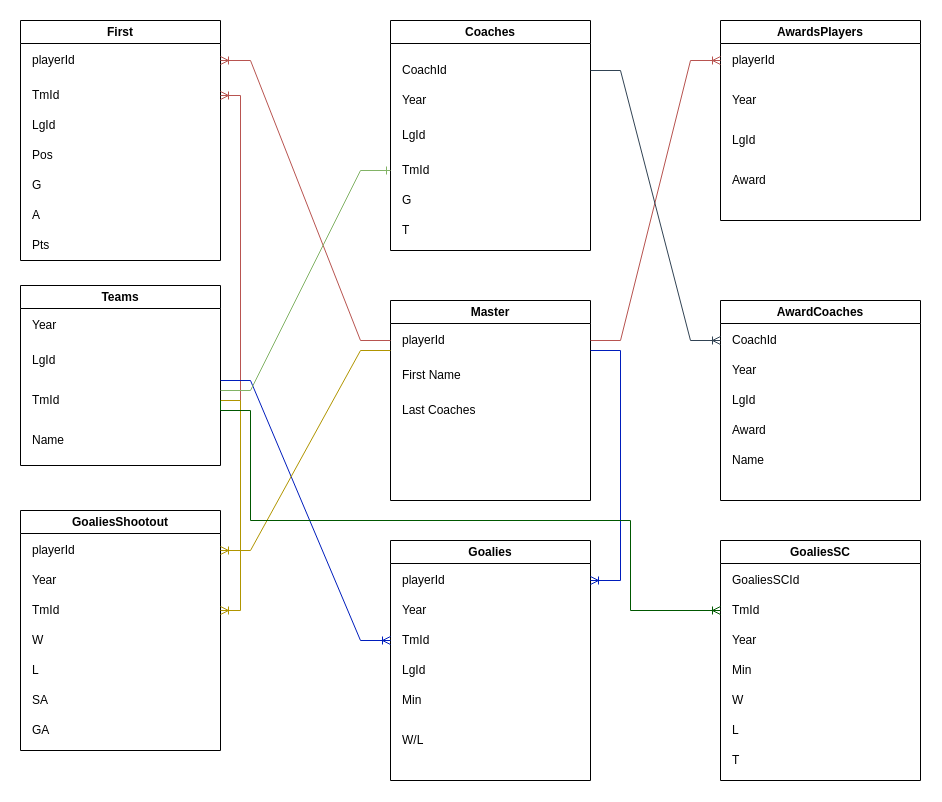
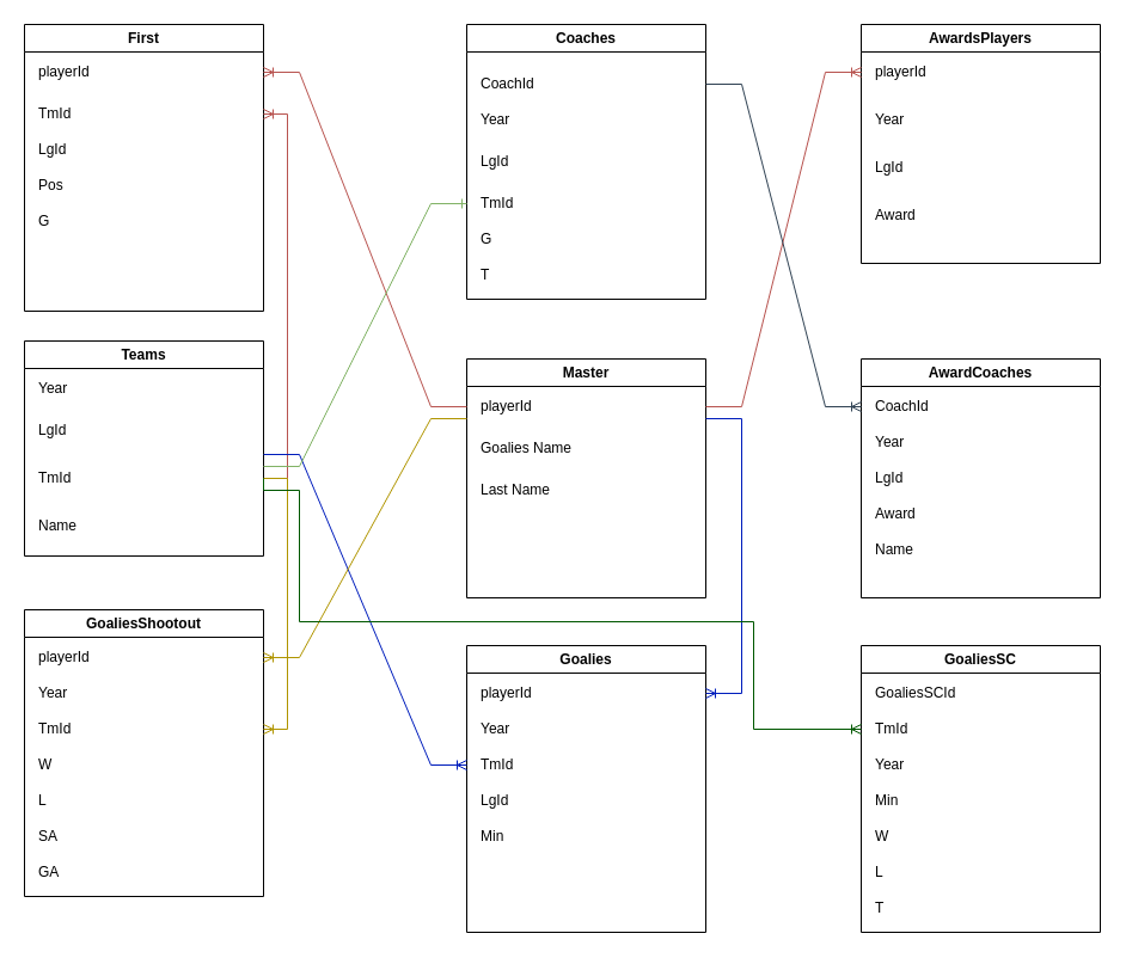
- <mxCell id="8" value="A" style="text;html=1;strokeColor=none;fillColor=none;align=left;verticalAlign=middle;whiteSpace=wrap;rounded=0;spacingLeft=10;" parent="2" vertex="1"><mxGeometry y="180" width="200" height="30" as="geometry" /></mxCell>
- <mxCell id="9" value="Pts" style="text;html=1;strokeColor=none;fillColor=none;align=left;verticalAlign=middle;whiteSpace=wrap;rounded=0;spacingLeft=10;" parent="2" vertex="1"><mxGeometry y="210" width="200" height="30" as="geometry" /></mxCell>
- <mxCell id="18" value="First Name" style="text;html=1;strokeColor=none;fillColor=none;align=left;verticalAlign=middle;whiteSpace=wrap;rounded=0;spacingLeft=10;" parent="16" vertex="1"><mxGeometry y="55" width="200" height="40" as="geometry" /></mxCell>
+ <mxCell id="18" value="Goalies Name" style="text;html=1;strokeColor=none;fillColor=none;align=left;verticalAlign=middle;whiteSpace=wrap;rounded=0;spacingLeft=10;" parent="16" vertex="1"><mxGeometry y="55" width="200" height="40" as="geometry" /></mxCell>
- <mxCell id="19" value="Last Coaches" style="text;html=1;strokeColor=none;fillColor=none;align=left;verticalAlign=middle;whiteSpace=wrap;rounded=0;spacingLeft=10;" parent="16" vertex="1"><mxGeometry y="90" width="200" height="40" as="geometry" /></mxCell>
+ <mxCell id="19" value="Last Name" style="text;html=1;strokeColor=none;fillColor=none;align=left;verticalAlign=middle;whiteSpace=wrap;rounded=0;spacingLeft=10;" parent="16" vertex="1"><mxGeometry y="90" width="200" height="40" as="geometry" /></mxCell>
- <mxCell id="33" value="W/L" style="text;html=1;strokeColor=none;fillColor=none;align=left;verticalAlign=middle;whiteSpace=wrap;rounded=0;spacingLeft=10;" parent="27" vertex="1"><mxGeometry y="180" width="200" height="40" as="geometry" /></mxCell>
